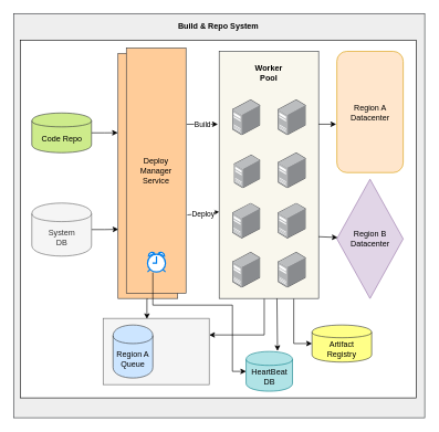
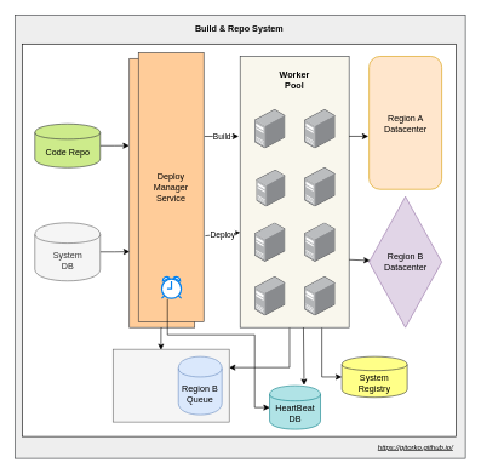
- <mxCell id="30" value="Artifact &lt;br&gt;Registry" style="shape=cylinder;whiteSpace=wrap;html=1;boundedLbl=1;backgroundOutline=1;fillColor=#ffff88;strokeColor=#36393d;" parent="1" vertex="1"><mxGeometry x="470" y="490" width="90" height="56" as="geometry" /></mxCell>
+ <mxCell id="30" value="System &lt;br&gt;Registry" style="shape=cylinder;whiteSpace=wrap;html=1;boundedLbl=1;backgroundOutline=1;fillColor=#ffff88;strokeColor=#36393d;" parent="1" vertex="1"><mxGeometry x="470" y="490" width="90" height="56" as="geometry" /></mxCell>
- <mxCell id="37" value="Region A&lt;br&gt;Queue" style="shape=cylinder;whiteSpace=wrap;html=1;boundedLbl=1;backgroundOutline=1;fillColor=#cce5ff;strokeColor=#36393d;" parent="36" vertex="1"><mxGeometry width="60" height="80" as="geometry" /></mxCell>
+ <mxCell id="38" value="Region B&lt;br&gt;Queue" style="shape=cylinder;whiteSpace=wrap;html=1;boundedLbl=1;backgroundOutline=1;fillColor=#dae8fc;strokeColor=#6c8ebf;" parent="36" vertex="1"><mxGeometry x="75" width="60" height="80" as="geometry" /></mxCell>
+ <mxCell id="28" value="&lt;i&gt;&lt;u&gt;&lt;font style=&quot;font-size: 10px&quot;&gt;https://gitorko.github.io/&lt;/font&gt;&lt;/u&gt;&lt;/i&gt;" style="text;html=1;" parent="1" vertex="1"><mxGeometry x="517.5" y="600" width="110" height="30" as="geometry" /></mxCell>
